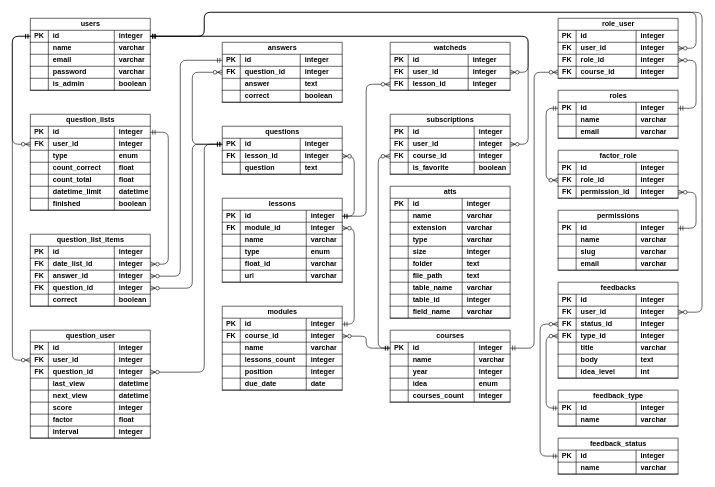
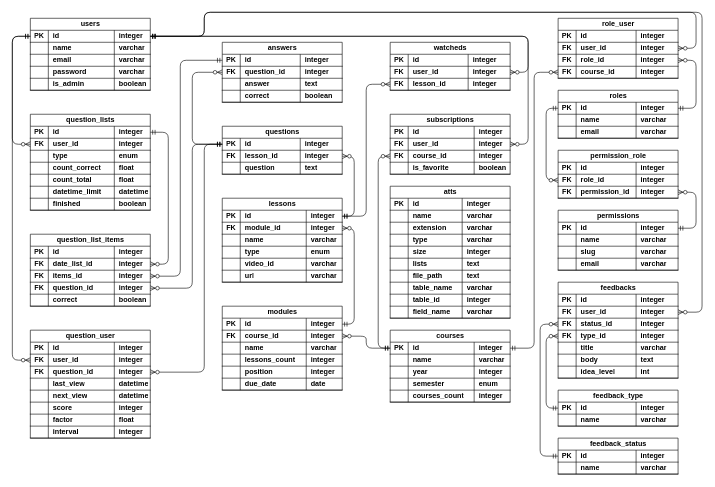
- <mxCell id="293" value="factor_role" style="shape=table;startSize=20;container=1;collapsible=1;childLayout=tableLayout;fixedRows=1;rowLines=0;fontStyle=1;align=center;resizeLast=1;html=1;" parent="1" vertex="1"><mxGeometry x="930" y="250" width="200" height="80" as="geometry" /></mxCell>
+ <mxCell id="293" value="permission_role" style="shape=table;startSize=20;container=1;collapsible=1;childLayout=tableLayout;fixedRows=1;rowLines=0;fontStyle=1;align=center;resizeLast=1;html=1;" parent="1" vertex="1"><mxGeometry x="930" y="250" width="200" height="80" as="geometry" /></mxCell>
- <mxCell id="42" value="float_id" style="shape=partialRectangle;connectable=0;fillColor=none;top=0;left=0;bottom=0;right=0;align=left;spacingLeft=6;fontStyle=1;overflow=hidden;whiteSpace=wrap;html=1;" parent="40" vertex="1"><mxGeometry x="30" width="110" height="20" as="geometry"><mxRectangle width="110" height="20" as="alternateBounds" /></mxGeometry></mxCell>
+ <mxCell id="42" value="video_id" style="shape=partialRectangle;connectable=0;fillColor=none;top=0;left=0;bottom=0;right=0;align=left;spacingLeft=6;fontStyle=1;overflow=hidden;whiteSpace=wrap;html=1;" parent="40" vertex="1"><mxGeometry x="30" width="110" height="20" as="geometry"><mxRectangle width="110" height="20" as="alternateBounds" /></mxGeometry></mxCell>
- <mxCell id="245" value="folder" style="shape=partialRectangle;connectable=0;fillColor=none;top=0;left=0;bottom=0;right=0;align=left;spacingLeft=6;fontStyle=1;overflow=hidden;whiteSpace=wrap;html=1;fontFamily=Helvetica;fontSize=12;fontColor=default;labelBackgroundColor=default;" parent="243" vertex="1"><mxGeometry x="30" width="90" height="20" as="geometry"><mxRectangle width="90" height="20" as="alternateBounds" /></mxGeometry></mxCell>
+ <mxCell id="245" value="lists" style="shape=partialRectangle;connectable=0;fillColor=none;top=0;left=0;bottom=0;right=0;align=left;spacingLeft=6;fontStyle=1;overflow=hidden;whiteSpace=wrap;html=1;fontFamily=Helvetica;fontSize=12;fontColor=default;labelBackgroundColor=default;" parent="243" vertex="1"><mxGeometry x="30" width="90" height="20" as="geometry"><mxRectangle width="90" height="20" as="alternateBounds" /></mxGeometry></mxCell>
- <mxCell id="135" value="answer_id" style="shape=partialRectangle;connectable=0;fillColor=none;top=0;left=0;bottom=0;right=0;align=left;spacingLeft=6;fontStyle=1;overflow=hidden;whiteSpace=wrap;html=1;fontFamily=Helvetica;fontSize=12;fontColor=default;labelBackgroundColor=default;" parent="133" vertex="1"><mxGeometry x="30" width="110" height="20" as="geometry"><mxRectangle width="110" height="20" as="alternateBounds" /></mxGeometry></mxCell>
+ <mxCell id="135" value="items_id" style="shape=partialRectangle;connectable=0;fillColor=none;top=0;left=0;bottom=0;right=0;align=left;spacingLeft=6;fontStyle=1;overflow=hidden;whiteSpace=wrap;html=1;fontFamily=Helvetica;fontSize=12;fontColor=default;labelBackgroundColor=default;" parent="133" vertex="1"><mxGeometry x="30" width="110" height="20" as="geometry"><mxRectangle width="110" height="20" as="alternateBounds" /></mxGeometry></mxCell>
- <mxCell id="88" value="idea" style="shape=partialRectangle;connectable=0;fillColor=none;top=0;left=0;bottom=0;right=0;align=left;spacingLeft=6;fontStyle=1;overflow=hidden;whiteSpace=wrap;html=1;" parent="86" vertex="1"><mxGeometry x="30" width="110" height="20" as="geometry"><mxRectangle width="110" height="20" as="alternateBounds" /></mxGeometry></mxCell>
+ <mxCell id="88" value="semester" style="shape=partialRectangle;connectable=0;fillColor=none;top=0;left=0;bottom=0;right=0;align=left;spacingLeft=6;fontStyle=1;overflow=hidden;whiteSpace=wrap;html=1;" parent="86" vertex="1"><mxGeometry x="30" width="110" height="20" as="geometry"><mxRectangle width="110" height="20" as="alternateBounds" /></mxGeometry></mxCell>
